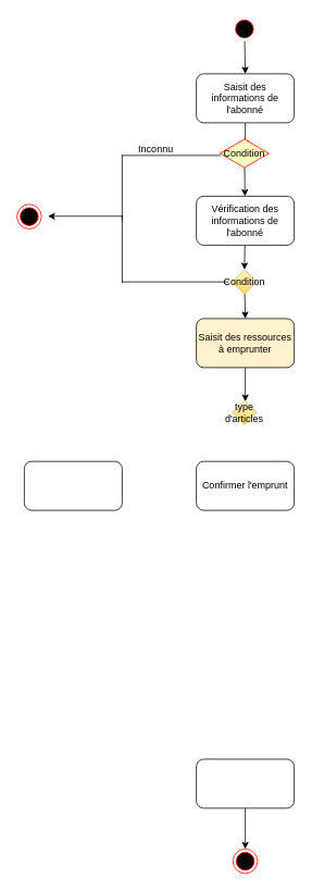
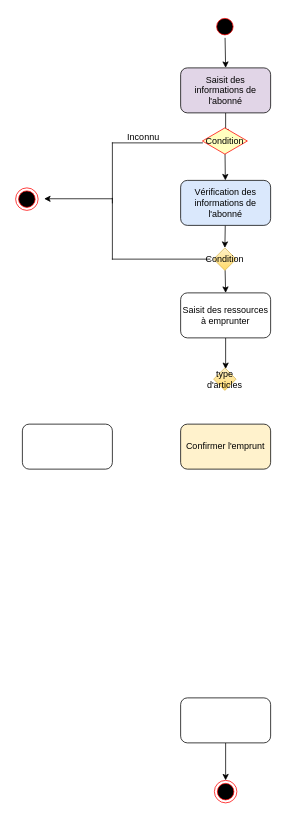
- <mxCell id="3" value="Saisit des informations de l'abonné" style="rounded=1;whiteSpace=wrap;html=1;" vertex="1" parent="1"><mxGeometry x="240" y="90" width="120" height="60" as="geometry" /></mxCell>
+ <mxCell id="3" value="Saisit des informations de l'abonné" style="rounded=1;whiteSpace=wrap;html=1;fillColor=#e1d5e7;" vertex="1" parent="1"><mxGeometry x="240" y="90" width="120" height="60" as="geometry" /></mxCell>
- <mxCell id="5" value="Vérification des informations de l'abonné" style="rounded=1;whiteSpace=wrap;html=1;" vertex="1" parent="1"><mxGeometry x="240" y="240" width="120" height="60" as="geometry" /></mxCell>
+ <mxCell id="5" value="Vérification des informations de l'abonné" style="rounded=1;whiteSpace=wrap;html=1;fillColor=#dae8fc;" vertex="1" parent="1"><mxGeometry x="240" y="240" width="120" height="60" as="geometry" /></mxCell>
- <mxCell id="7" value="Saisit des ressources à emprunter" style="rounded=1;whiteSpace=wrap;html=1;fillColor=#fff2cc;" vertex="1" parent="1"><mxGeometry x="240" y="390" width="120" height="60" as="geometry" /></mxCell>
+ <mxCell id="7" value="Saisit des ressources à emprunter" style="rounded=1;whiteSpace=wrap;html=1;" vertex="1" parent="1"><mxGeometry x="240" y="390" width="120" height="60" as="geometry" /></mxCell>
- <mxCell id="9" value="Confirmer l'emprunt" style="rounded=1;whiteSpace=wrap;html=1;" vertex="1" parent="1"><mxGeometry x="240" y="565" width="120" height="60" as="geometry" /></mxCell>
+ <mxCell id="9" value="Confirmer l'emprunt" style="rounded=1;whiteSpace=wrap;html=1;fillColor=#fff2cc;" vertex="1" parent="1"><mxGeometry x="240" y="565" width="120" height="60" as="geometry" /></mxCell>
